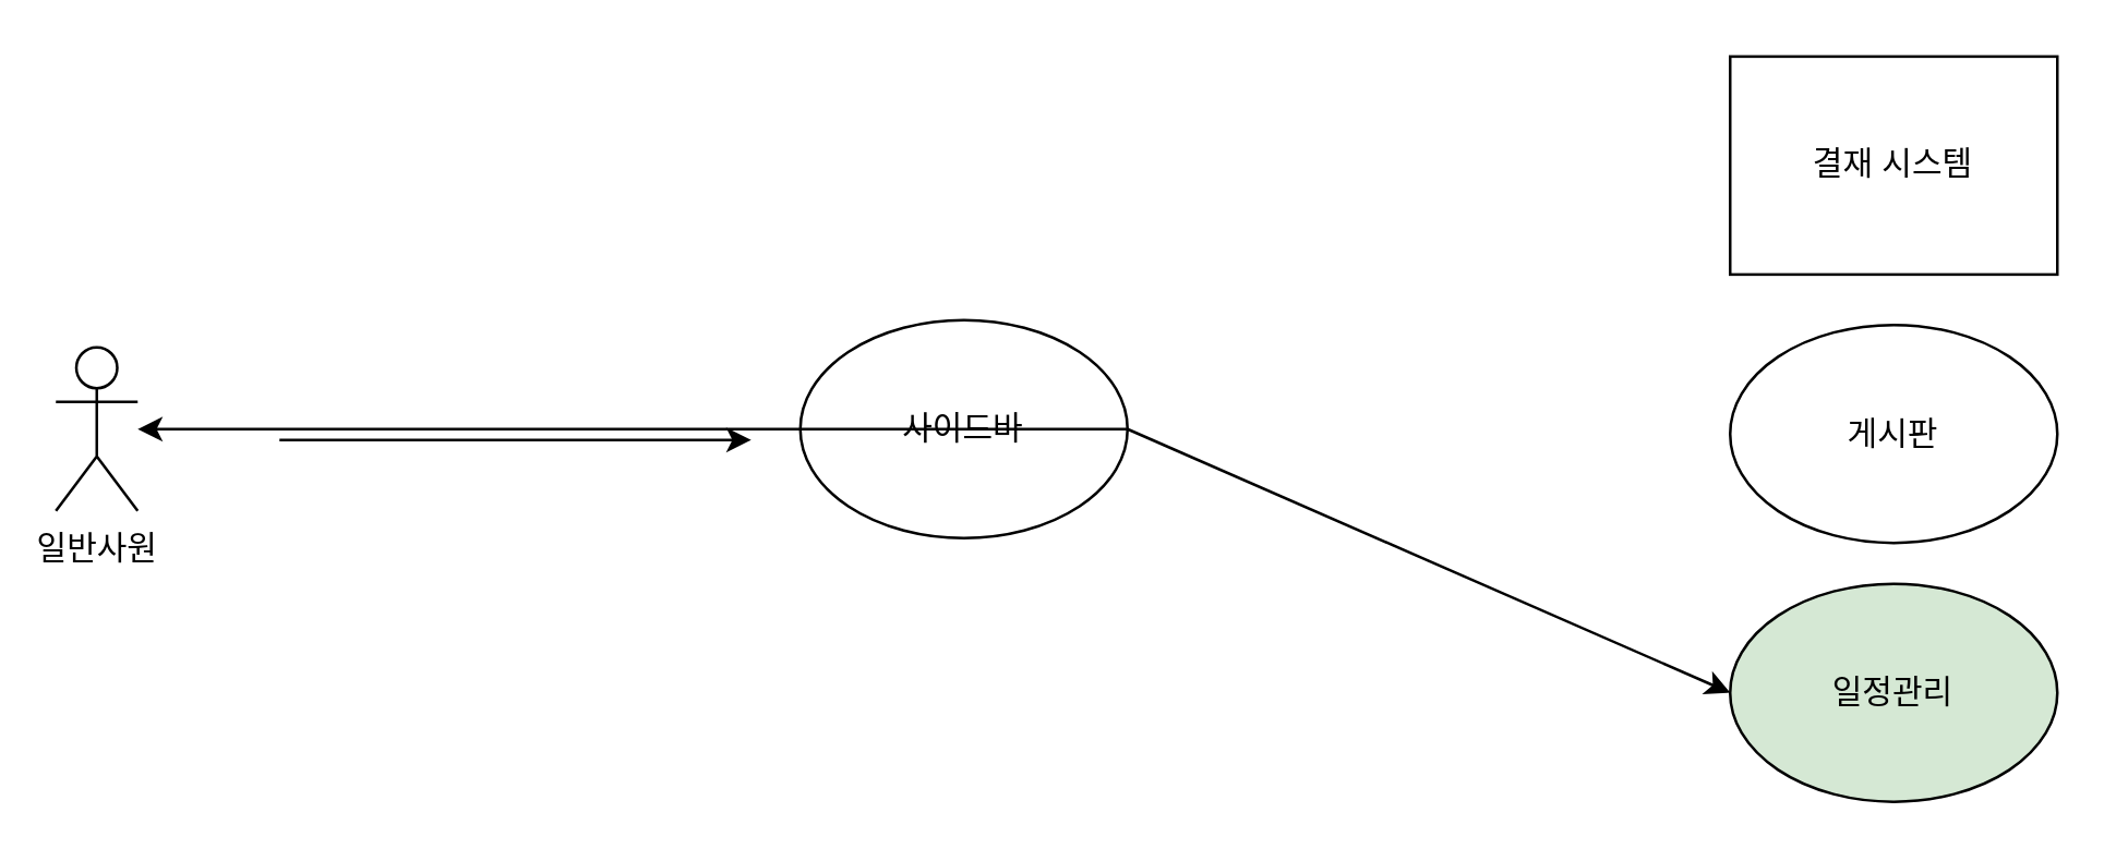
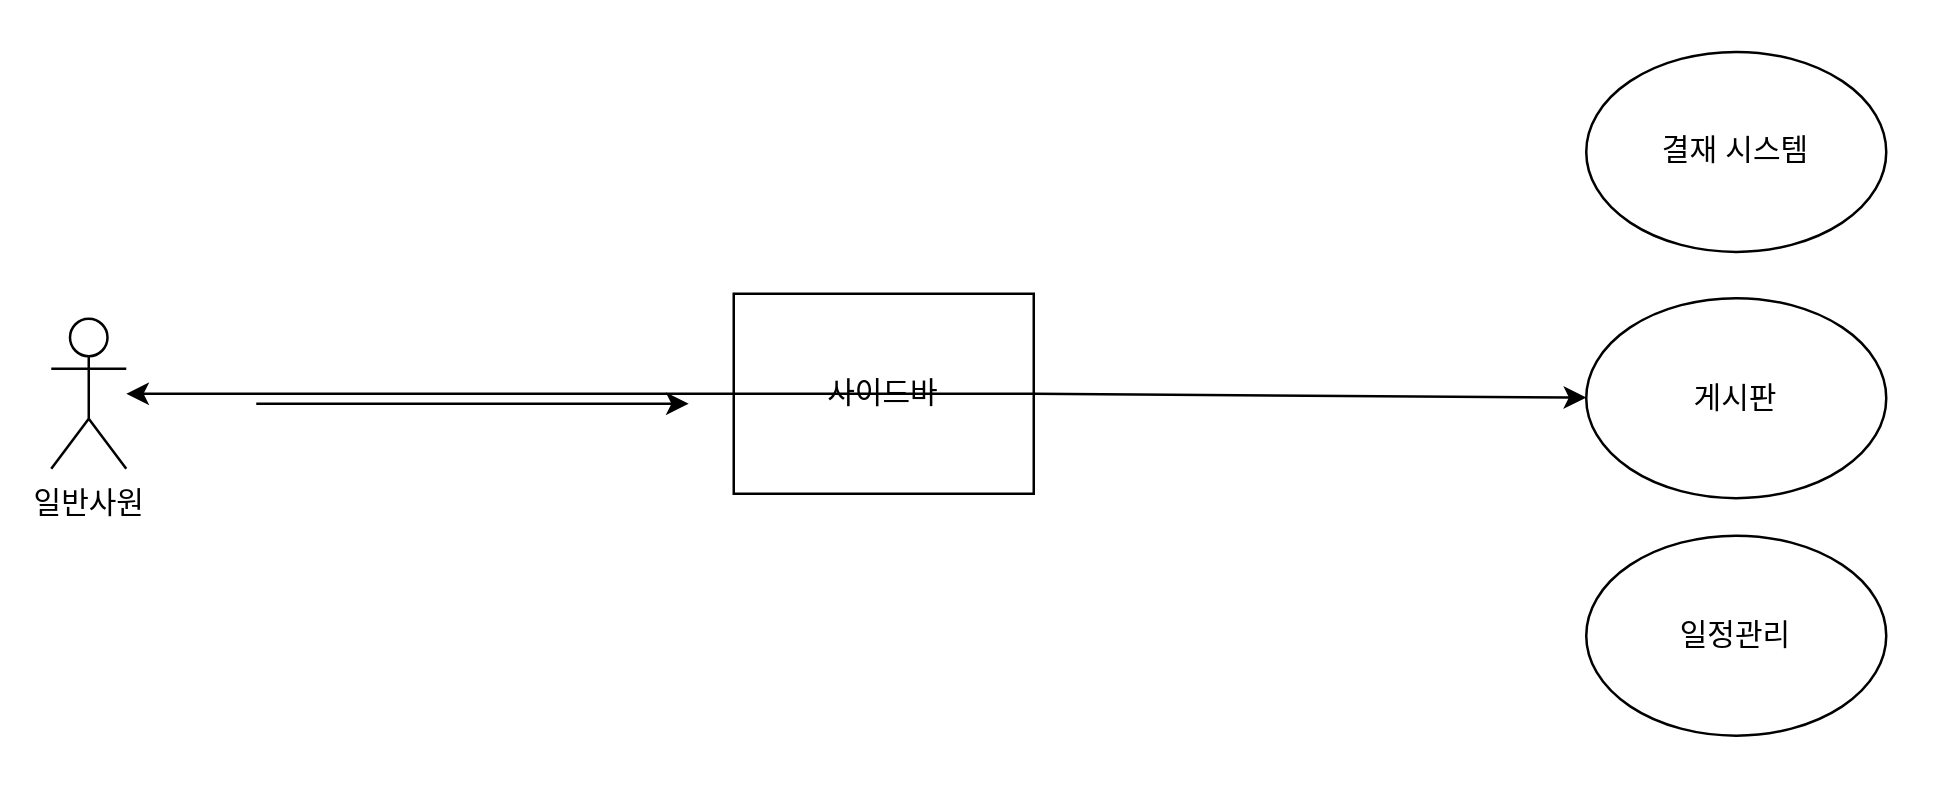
- <mxCell id="4" value="결재 시스템" style="whiteSpace=wrap;html=1;rounded=0;" parent="1" vertex="1"><mxGeometry x="634" y="20.25" width="120" height="80" as="geometry" /></mxCell>
+ <mxCell id="4" value="결재 시스템" style="ellipse;whiteSpace=wrap;html=1;" parent="1" vertex="1"><mxGeometry x="634" y="20.25" width="120" height="80" as="geometry" /></mxCell>
- <mxCell id="3" value="사이드바" style="ellipse;whiteSpace=wrap;html=1;" parent="1" vertex="1"><mxGeometry x="293" y="117" width="120" height="80" as="geometry" /></mxCell>
+ <mxCell id="3" value="사이드바" style="whiteSpace=wrap;html=1;rounded=0;" parent="1" vertex="1"><mxGeometry x="293" y="117" width="120" height="80" as="geometry" /></mxCell>
- <mxCell id="9" value="" style="endArrow=classic;html=1;rounded=0;entryX=0;entryY=0.5;entryDx=0;entryDy=0;exitX=1;exitY=0.5;exitDx=0;exitDy=0;" parent="1" source="3" target="7" edge="1"><mxGeometry width="50" height="50" relative="1" as="geometry"><mxPoint x="304" y="112" as="sourcePoint" /><mxPoint x="647" y="558" as="targetPoint" /></mxGeometry></mxCell>
+ <mxCell id="9" value="" style="endArrow=classic;html=1;rounded=0;exitX=1;exitY=0.5;exitDx=0;exitDy=0;" parent="1" source="3" target="6" edge="1"><mxGeometry width="50" height="50" relative="1" as="geometry"><mxPoint x="304" y="112" as="sourcePoint" /><mxPoint x="647" y="558" as="targetPoint" /></mxGeometry></mxCell>
- <mxCell id="7" value="일정관리" style="ellipse;whiteSpace=wrap;html=1;fillColor=#d5e8d4;" parent="1" vertex="1"><mxGeometry x="634" y="213.75" width="120" height="80" as="geometry" /></mxCell>
+ <mxCell id="7" value="일정관리" style="ellipse;whiteSpace=wrap;html=1;" parent="1" vertex="1"><mxGeometry x="634" y="213.75" width="120" height="80" as="geometry" /></mxCell>
